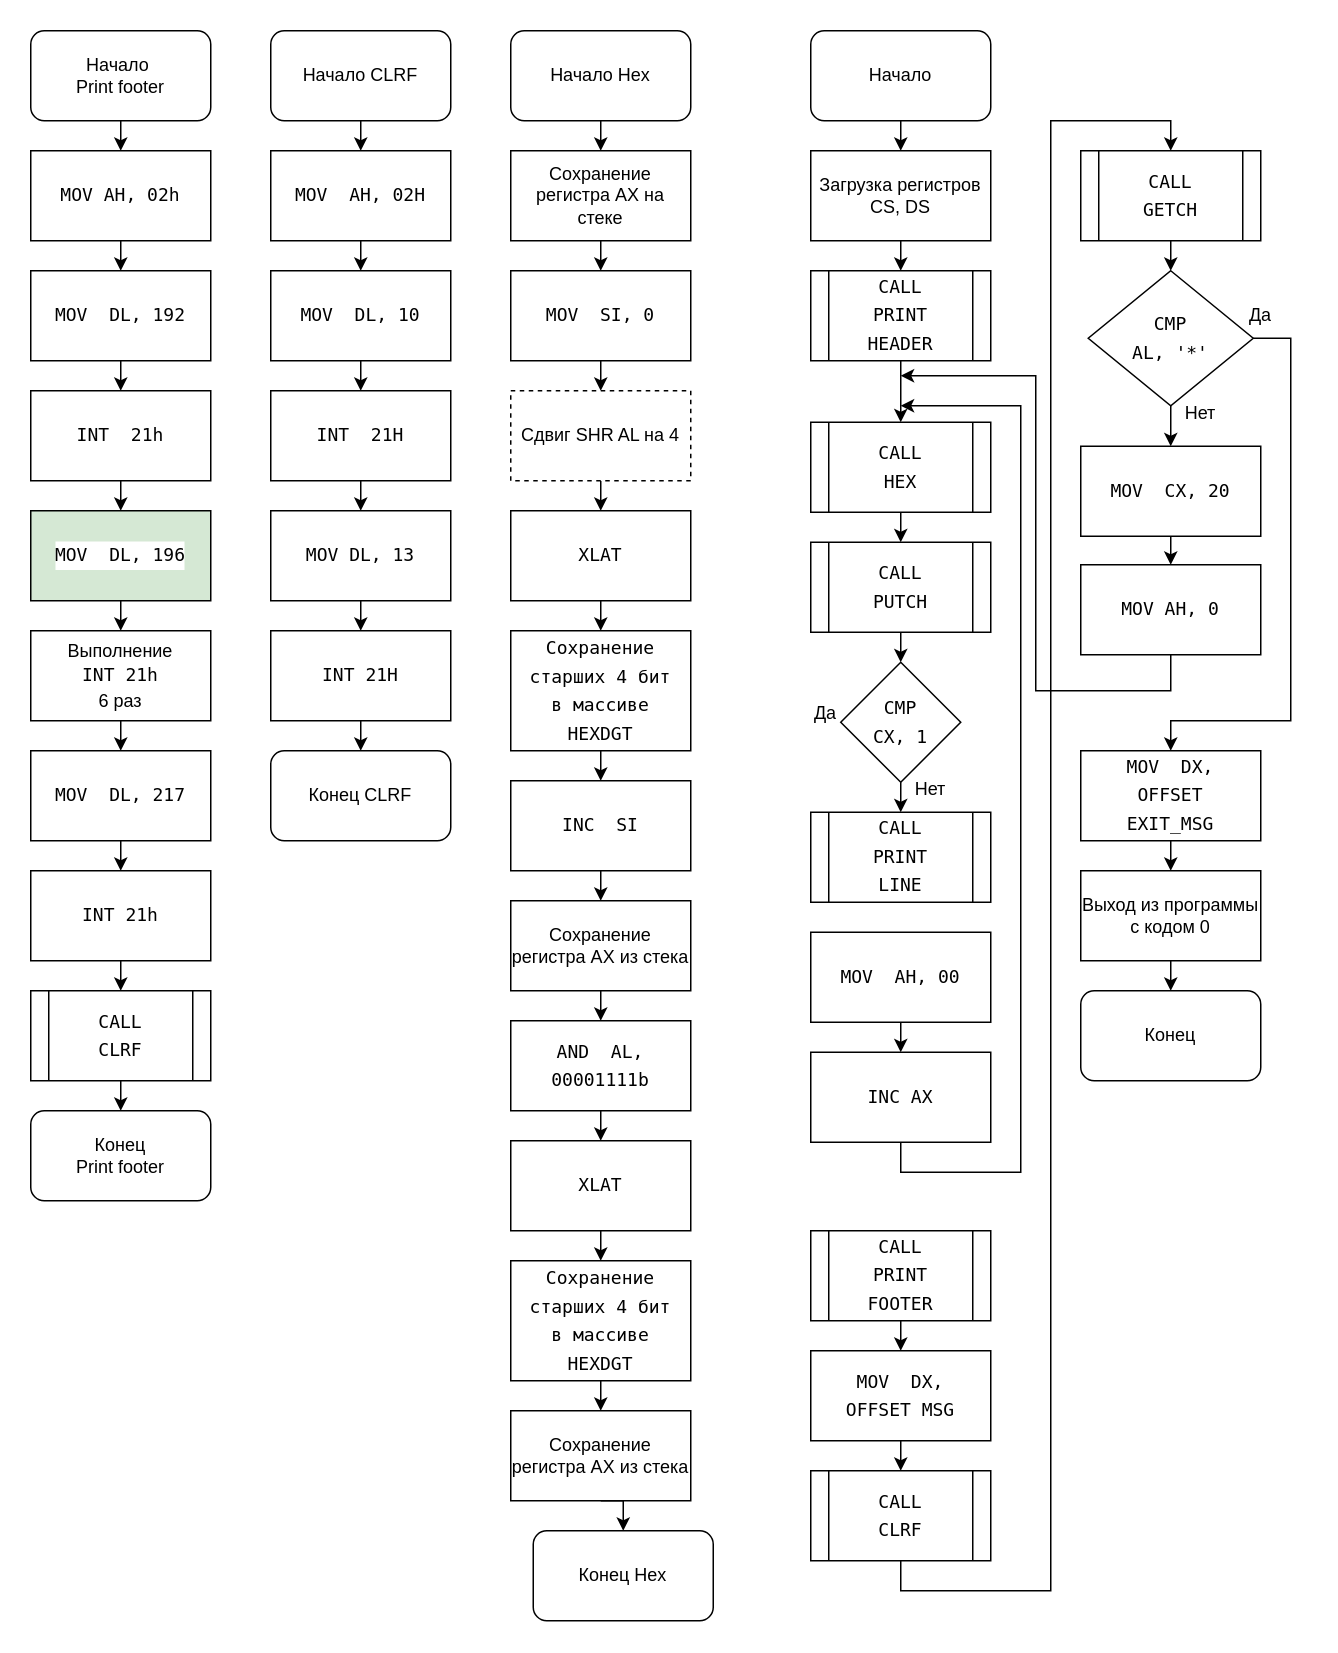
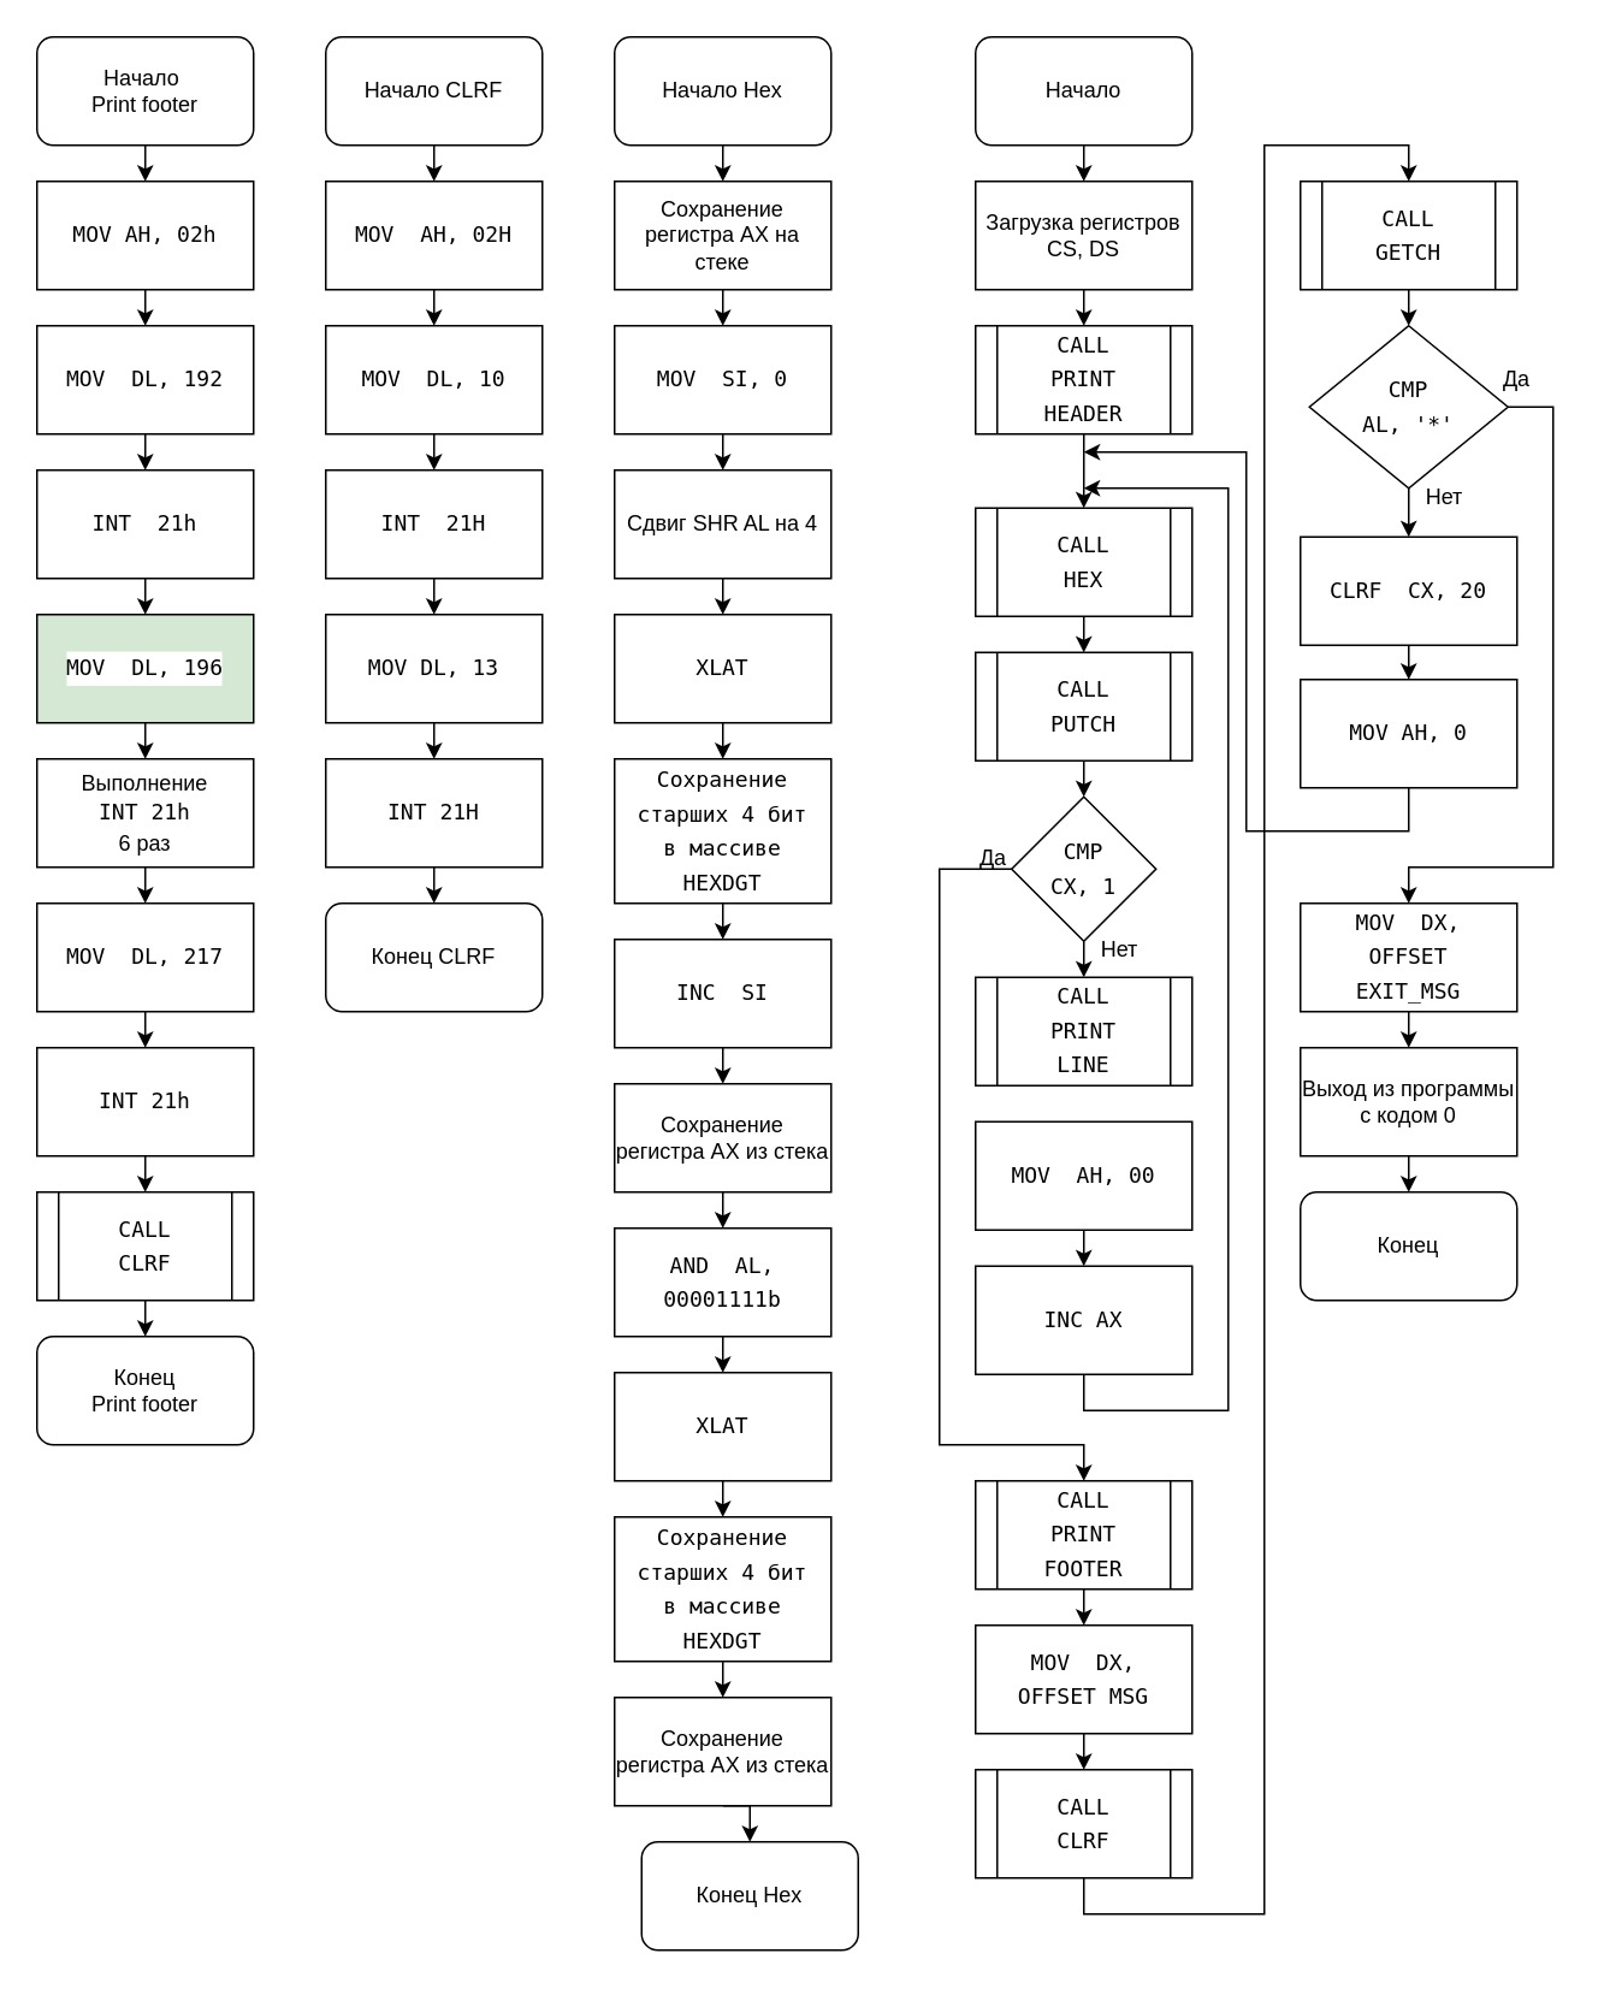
- <mxCell id="41" value="Сдвиг SHR AL на 4" style="rounded=0;whiteSpace=wrap;html=1;fontSize=12;fontColor=#000000;dashed=1;" vertex="1" parent="1"><mxGeometry x="340" y="260" width="120" height="60" as="geometry" /></mxCell>
+ <mxCell id="41" value="Сдвиг SHR AL на 4" style="rounded=0;whiteSpace=wrap;html=1;fontSize=12;fontColor=#000000;" vertex="1" parent="1"><mxGeometry x="340" y="260" width="120" height="60" as="geometry" /></mxCell>
- <mxCell id="91" value="&lt;div style=&quot;background-color: rgb(255, 255, 255); font-family: &amp;quot;Droid Sans Mono&amp;quot;, &amp;quot;monospace&amp;quot;, monospace; font-weight: normal; font-size: 12px; line-height: 19px; white-space: pre;&quot;&gt;&lt;div style=&quot;font-size: 12px;&quot;&gt;&lt;span style=&quot;font-size: 12px;&quot;&gt;MOV&lt;/span&gt;  &lt;span style=&quot;font-size: 12px;&quot;&gt;CX&lt;/span&gt;&lt;span style=&quot;font-size: 12px;&quot;&gt;, &lt;/span&gt;&lt;span style=&quot;font-size: 12px;&quot;&gt;20&lt;/span&gt;&lt;/div&gt;&lt;/div&gt;" style="rounded=0;whiteSpace=wrap;html=1;fontSize=12;fontColor=#000000;" vertex="1" parent="1"><mxGeometry x="720" y="297" width="120" height="60" as="geometry" /></mxCell>
+ <mxCell id="91" value="&lt;div style=&quot;background-color: rgb(255, 255, 255); font-family: &amp;quot;Droid Sans Mono&amp;quot;, &amp;quot;monospace&amp;quot;, monospace; font-weight: normal; font-size: 12px; line-height: 19px; white-space: pre;&quot;&gt;&lt;div style=&quot;font-size: 12px;&quot;&gt;&lt;span style=&quot;font-size: 12px;&quot;&gt;CLRF&lt;/span&gt;  &lt;span style=&quot;font-size: 12px;&quot;&gt;CX&lt;/span&gt;&lt;span style=&quot;font-size: 12px;&quot;&gt;, &lt;/span&gt;&lt;span style=&quot;font-size: 12px;&quot;&gt;20&lt;/span&gt;&lt;/div&gt;&lt;/div&gt;" style="rounded=0;whiteSpace=wrap;html=1;fontSize=12;fontColor=#000000;" vertex="1" parent="1"><mxGeometry x="720" y="297" width="120" height="60" as="geometry" /></mxCell>
+ <mxCell id="70" style="edgeStyle=orthogonalEdgeStyle;rounded=0;orthogonalLoop=1;jettySize=auto;html=1;exitX=0;exitY=0.5;exitDx=0;exitDy=0;entryX=0.5;entryY=0;entryDx=0;entryDy=0;fontSize=12;fontColor=#000000;" edge="1" parent="1" source="71" target="79"><mxGeometry relative="1" as="geometry"><Array as="points"><mxPoint x="520" y="481" /><mxPoint x="520" y="800" /><mxPoint x="600" y="800" /></Array></mxGeometry></mxCell>
